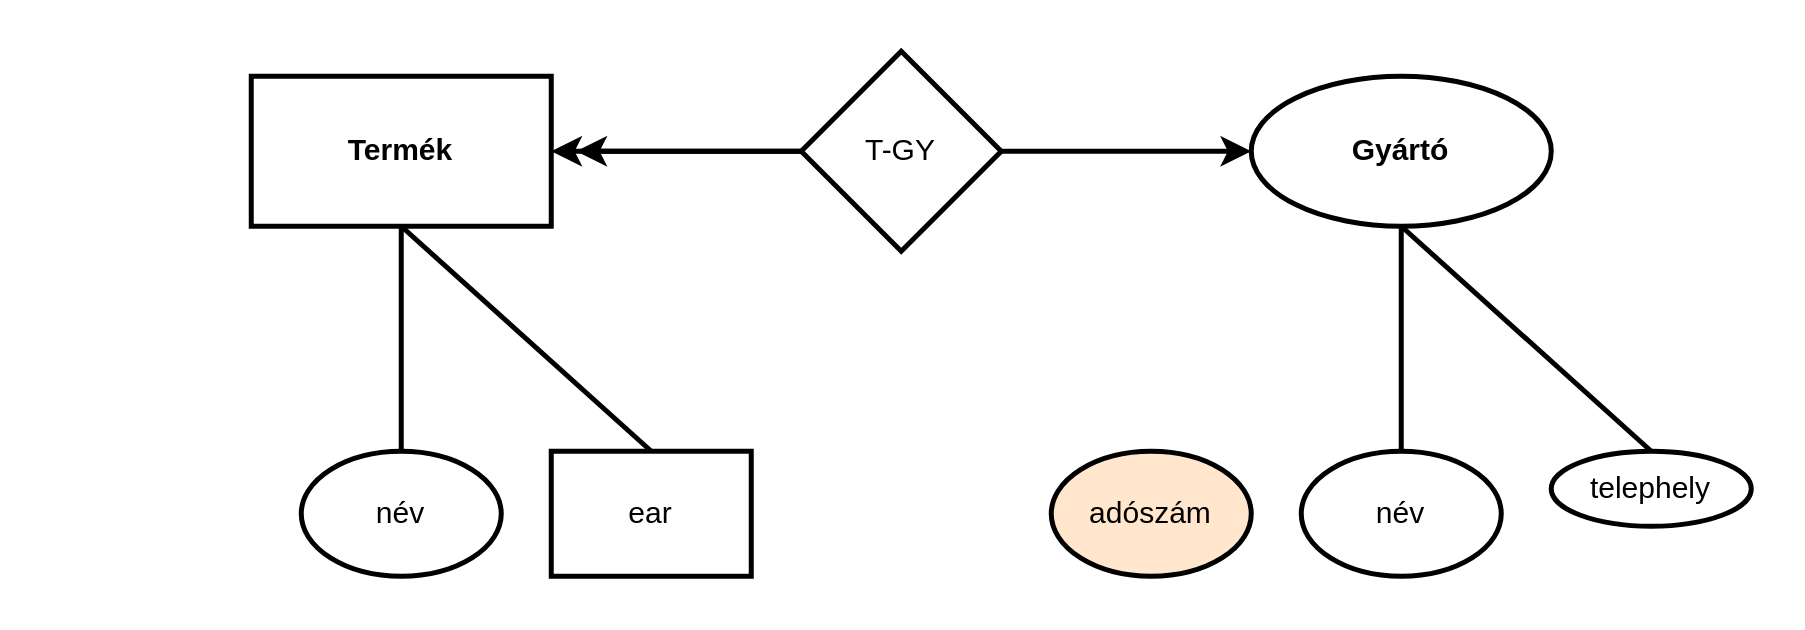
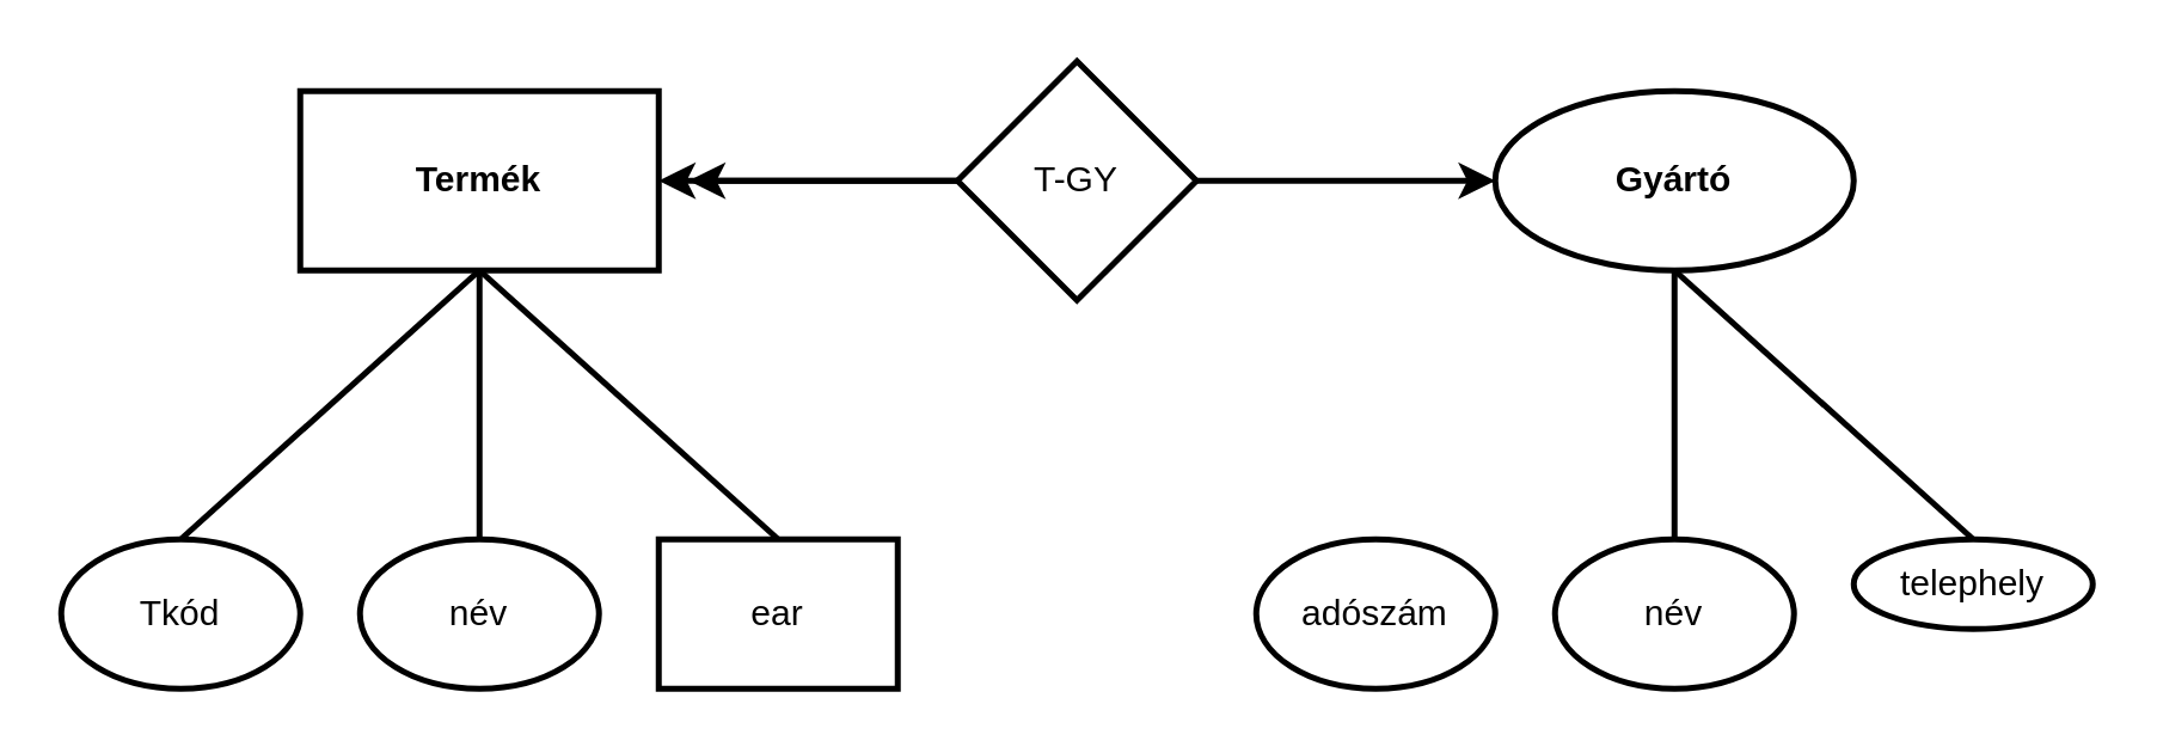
+ <mxCell id="10" value="" style="endArrow=none;html=1;rounded=0;exitX=0.5;exitY=0;exitDx=0;exitDy=0;entryX=0.5;entryY=1;entryDx=0;entryDy=0;strokeWidth=2;" parent="1" source="7" target="2" edge="1"><mxGeometry width="50" height="50" relative="1" as="geometry"><mxPoint x="360" y="120" as="sourcePoint" /><mxPoint x="410" y="70" as="targetPoint" /></mxGeometry></mxCell>
+ <mxCell id="7" value="Tkód" style="ellipse;whiteSpace=wrap;html=1;strokeWidth=2;" parent="1" vertex="1"><mxGeometry x="20" y="180" width="80" height="50" as="geometry" /></mxCell>
- <mxCell id="4" value="adószám" style="ellipse;whiteSpace=wrap;html=1;strokeWidth=2;fillColor=#ffe6cc;" parent="1" vertex="1"><mxGeometry x="420" y="180" width="80" height="50" as="geometry" /></mxCell>
+ <mxCell id="4" value="adószám" style="ellipse;whiteSpace=wrap;html=1;strokeWidth=2;" parent="1" vertex="1"><mxGeometry x="420" y="180" width="80" height="50" as="geometry" /></mxCell>
